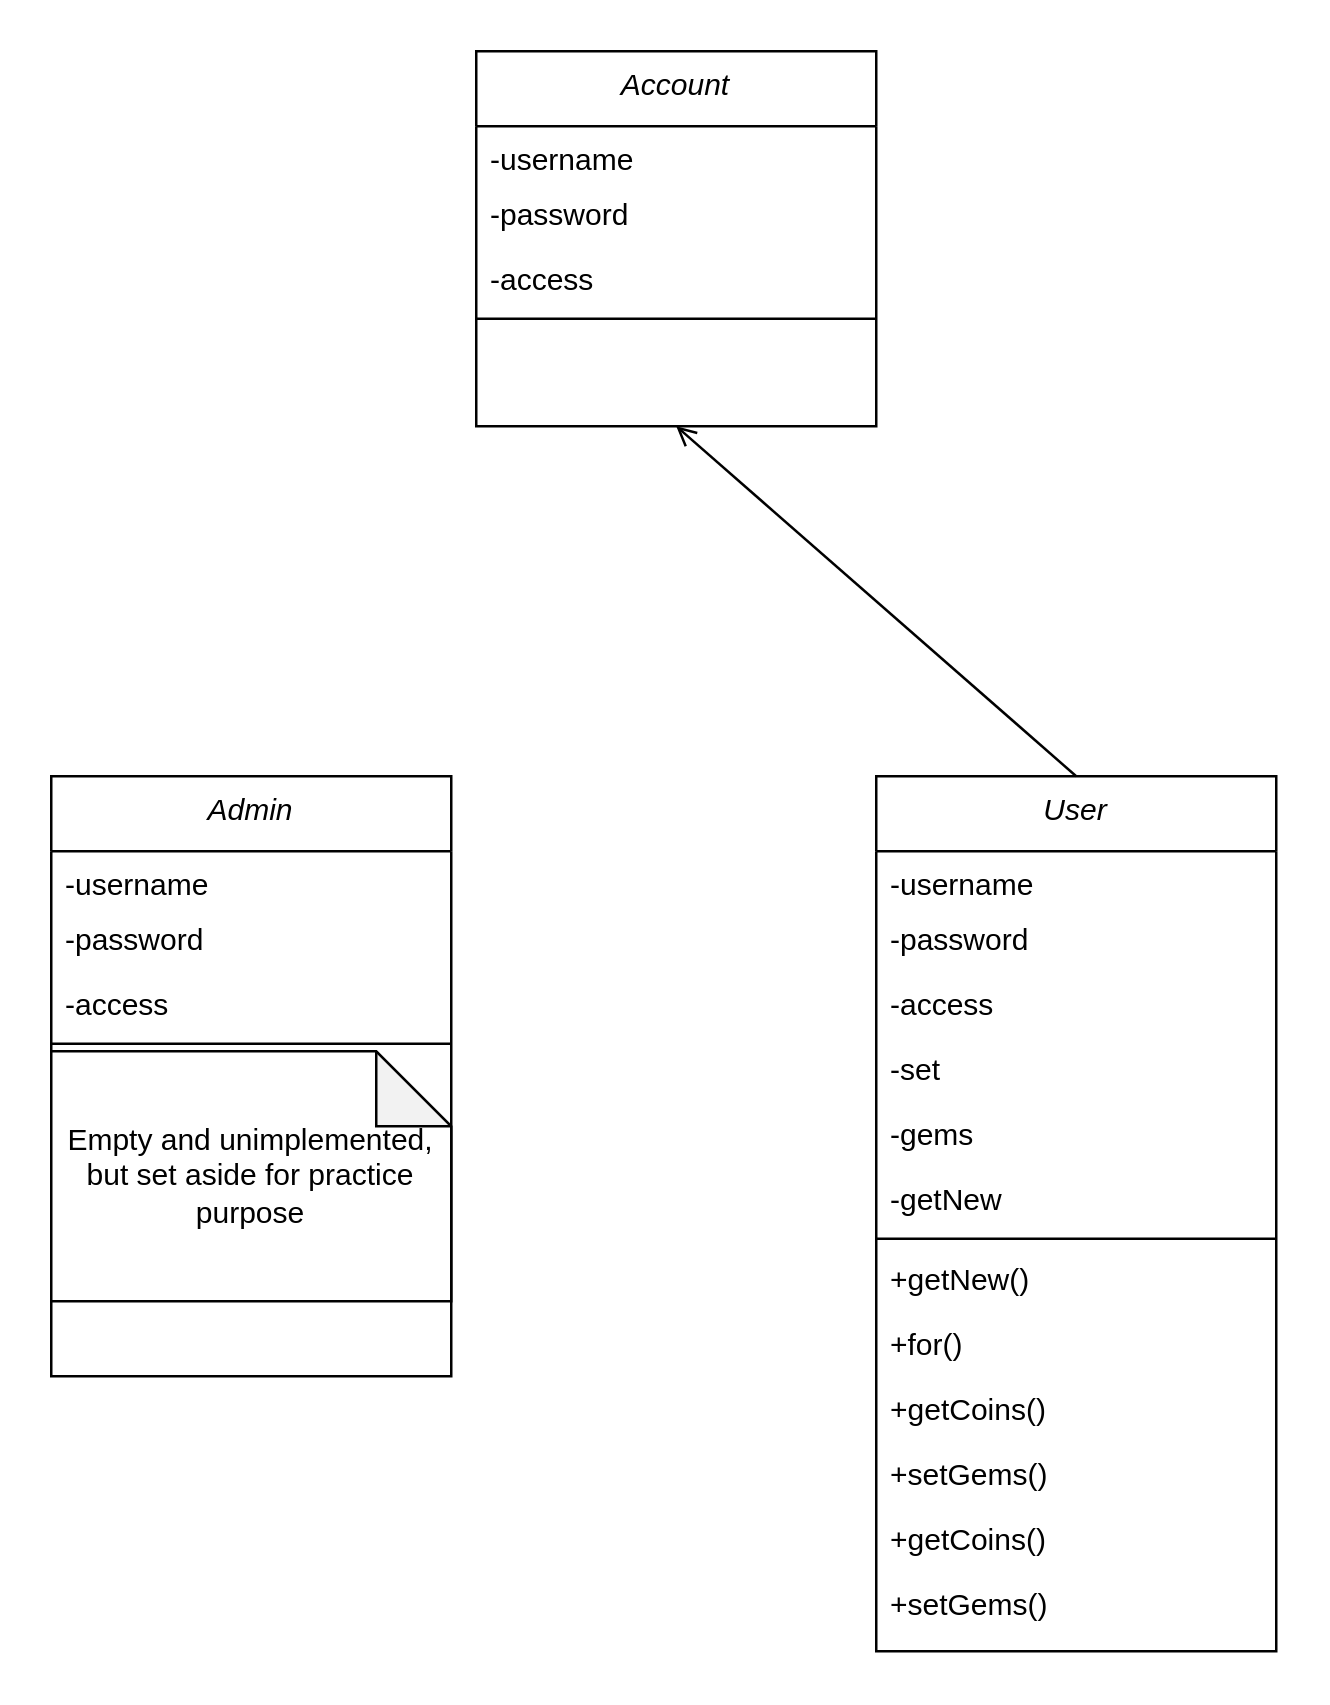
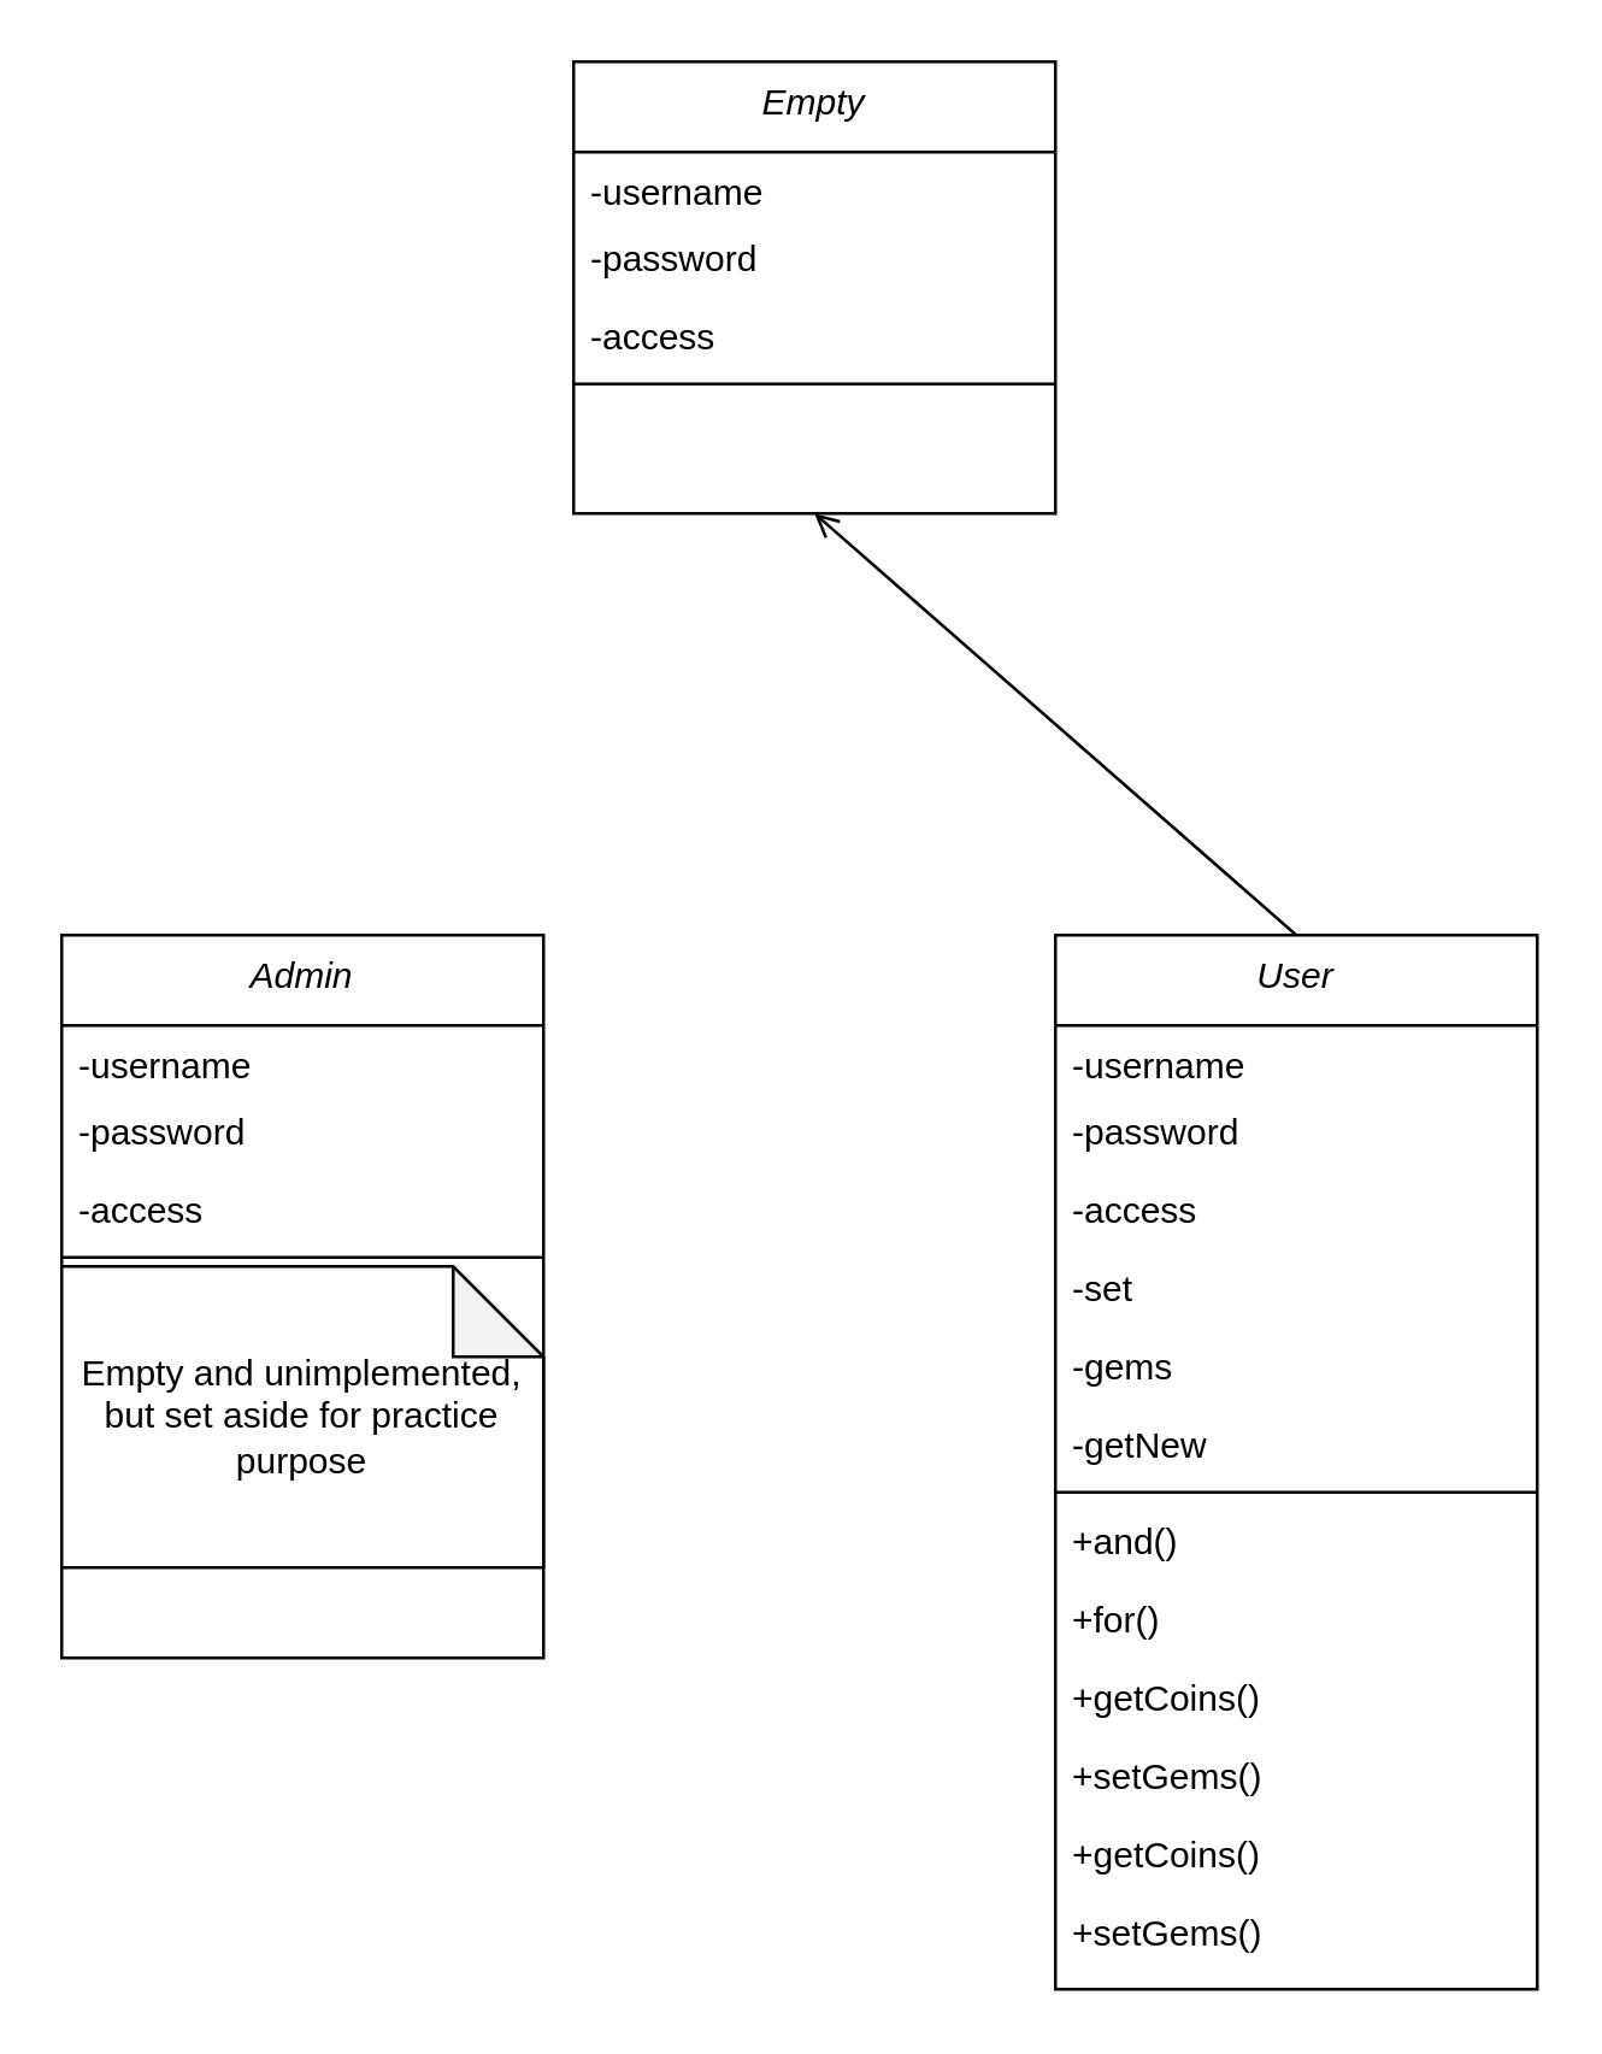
- <mxCell id="2" value="Account" style="swimlane;fontStyle=2;align=center;verticalAlign=top;childLayout=stackLayout;horizontal=1;startSize=30;horizontalStack=0;resizeParent=1;resizeLast=0;collapsible=1;marginBottom=0;rounded=0;shadow=0;strokeWidth=1;" parent="1" vertex="1"><mxGeometry x="190" y="20" width="160" height="150" as="geometry"><mxRectangle x="230" y="140" width="160" height="26" as="alternateBounds" /></mxGeometry></mxCell>
+ <mxCell id="2" value="Empty" style="swimlane;fontStyle=2;align=center;verticalAlign=top;childLayout=stackLayout;horizontal=1;startSize=30;horizontalStack=0;resizeParent=1;resizeLast=0;collapsible=1;marginBottom=0;rounded=0;shadow=0;strokeWidth=1;" parent="1" vertex="1"><mxGeometry x="190" y="20" width="160" height="150" as="geometry"><mxRectangle x="230" y="140" width="160" height="26" as="alternateBounds" /></mxGeometry></mxCell>
- <mxCell id="15" value="+getNew()&#10;" style="text;align=left;verticalAlign=top;spacingLeft=4;spacingRight=4;overflow=hidden;rotatable=0;points=[[0,0.5],[1,0.5]];portConstraint=eastwest;rounded=0;shadow=0;html=0;" vertex="1" parent="7"><mxGeometry y="188" width="160" height="26" as="geometry" /></mxCell>
+ <mxCell id="15" value="+and()&#10;" style="text;align=left;verticalAlign=top;spacingLeft=4;spacingRight=4;overflow=hidden;rotatable=0;points=[[0,0.5],[1,0.5]];portConstraint=eastwest;rounded=0;shadow=0;html=0;" vertex="1" parent="7"><mxGeometry y="188" width="160" height="26" as="geometry" /></mxCell>
